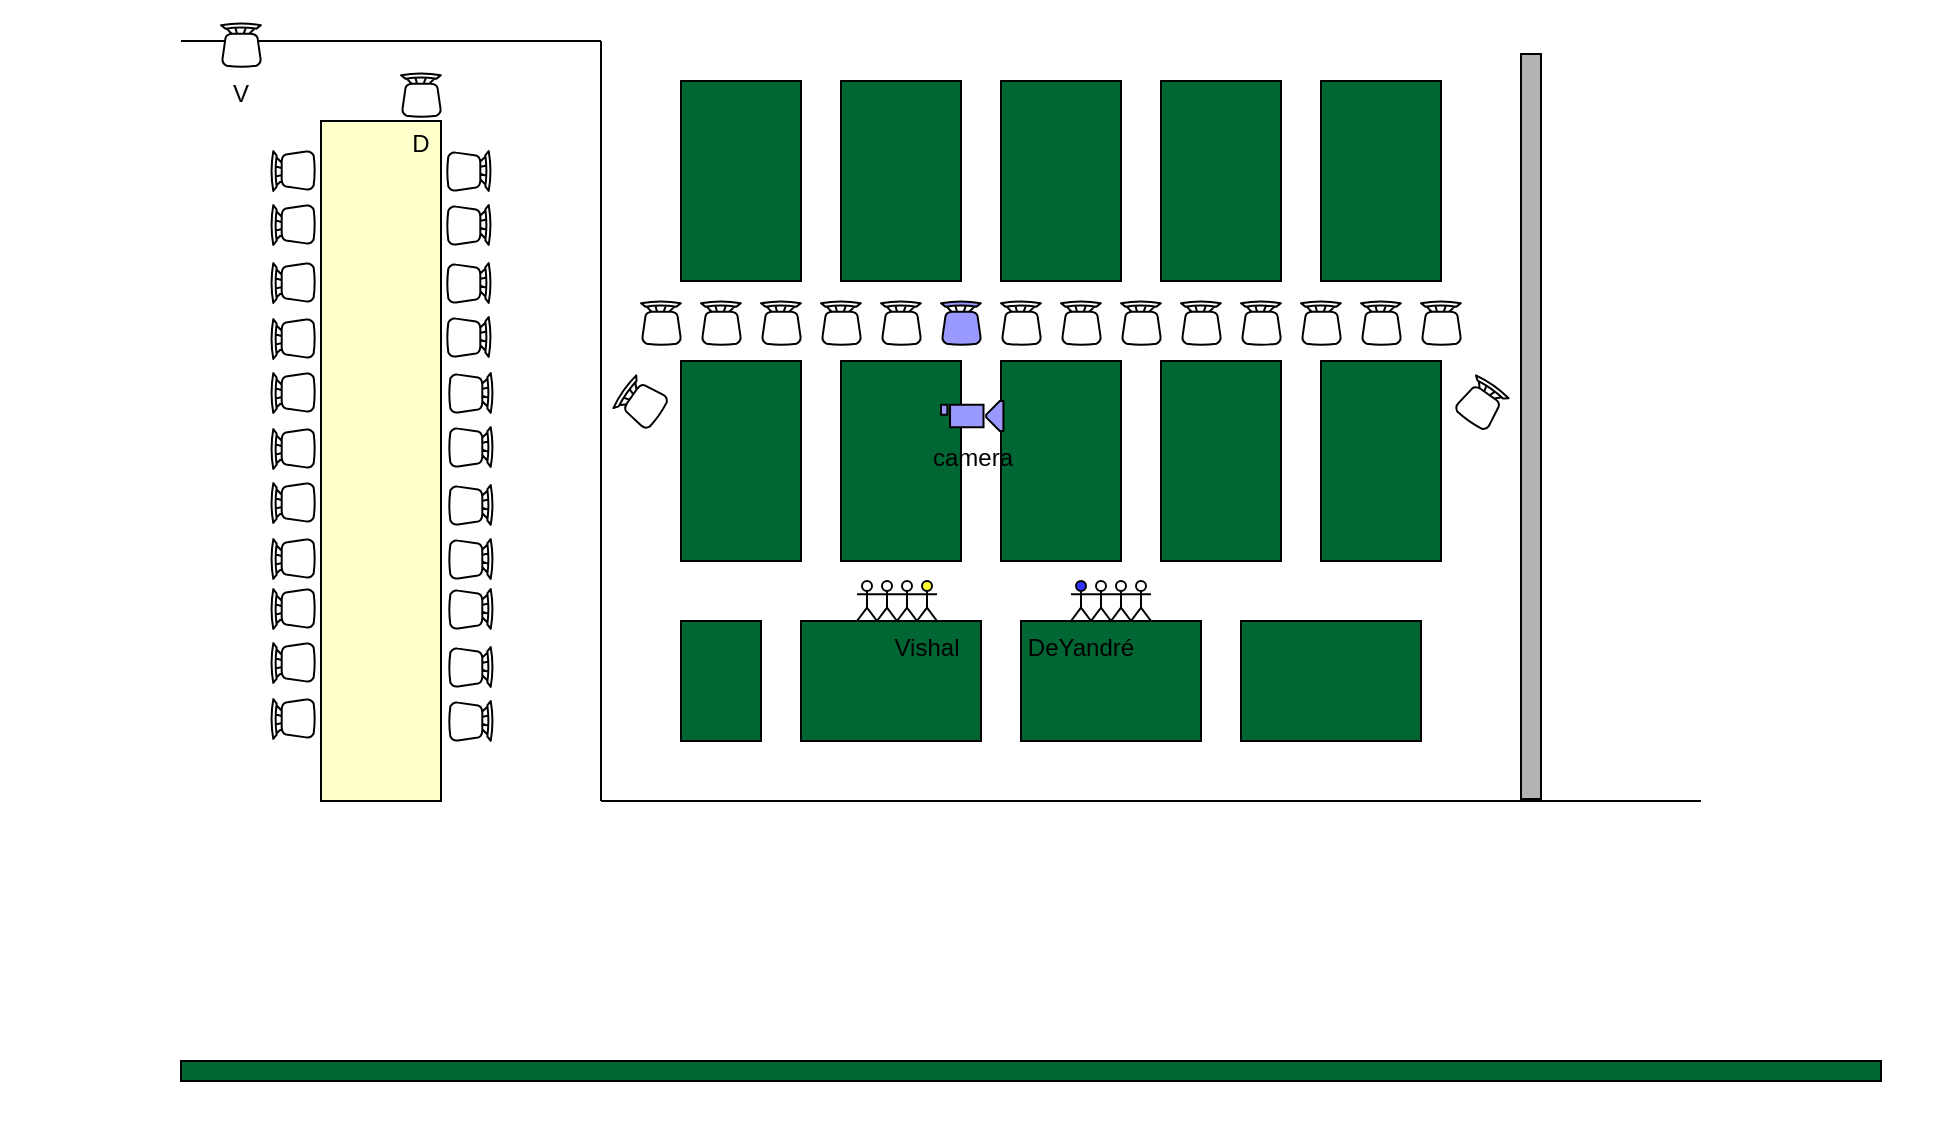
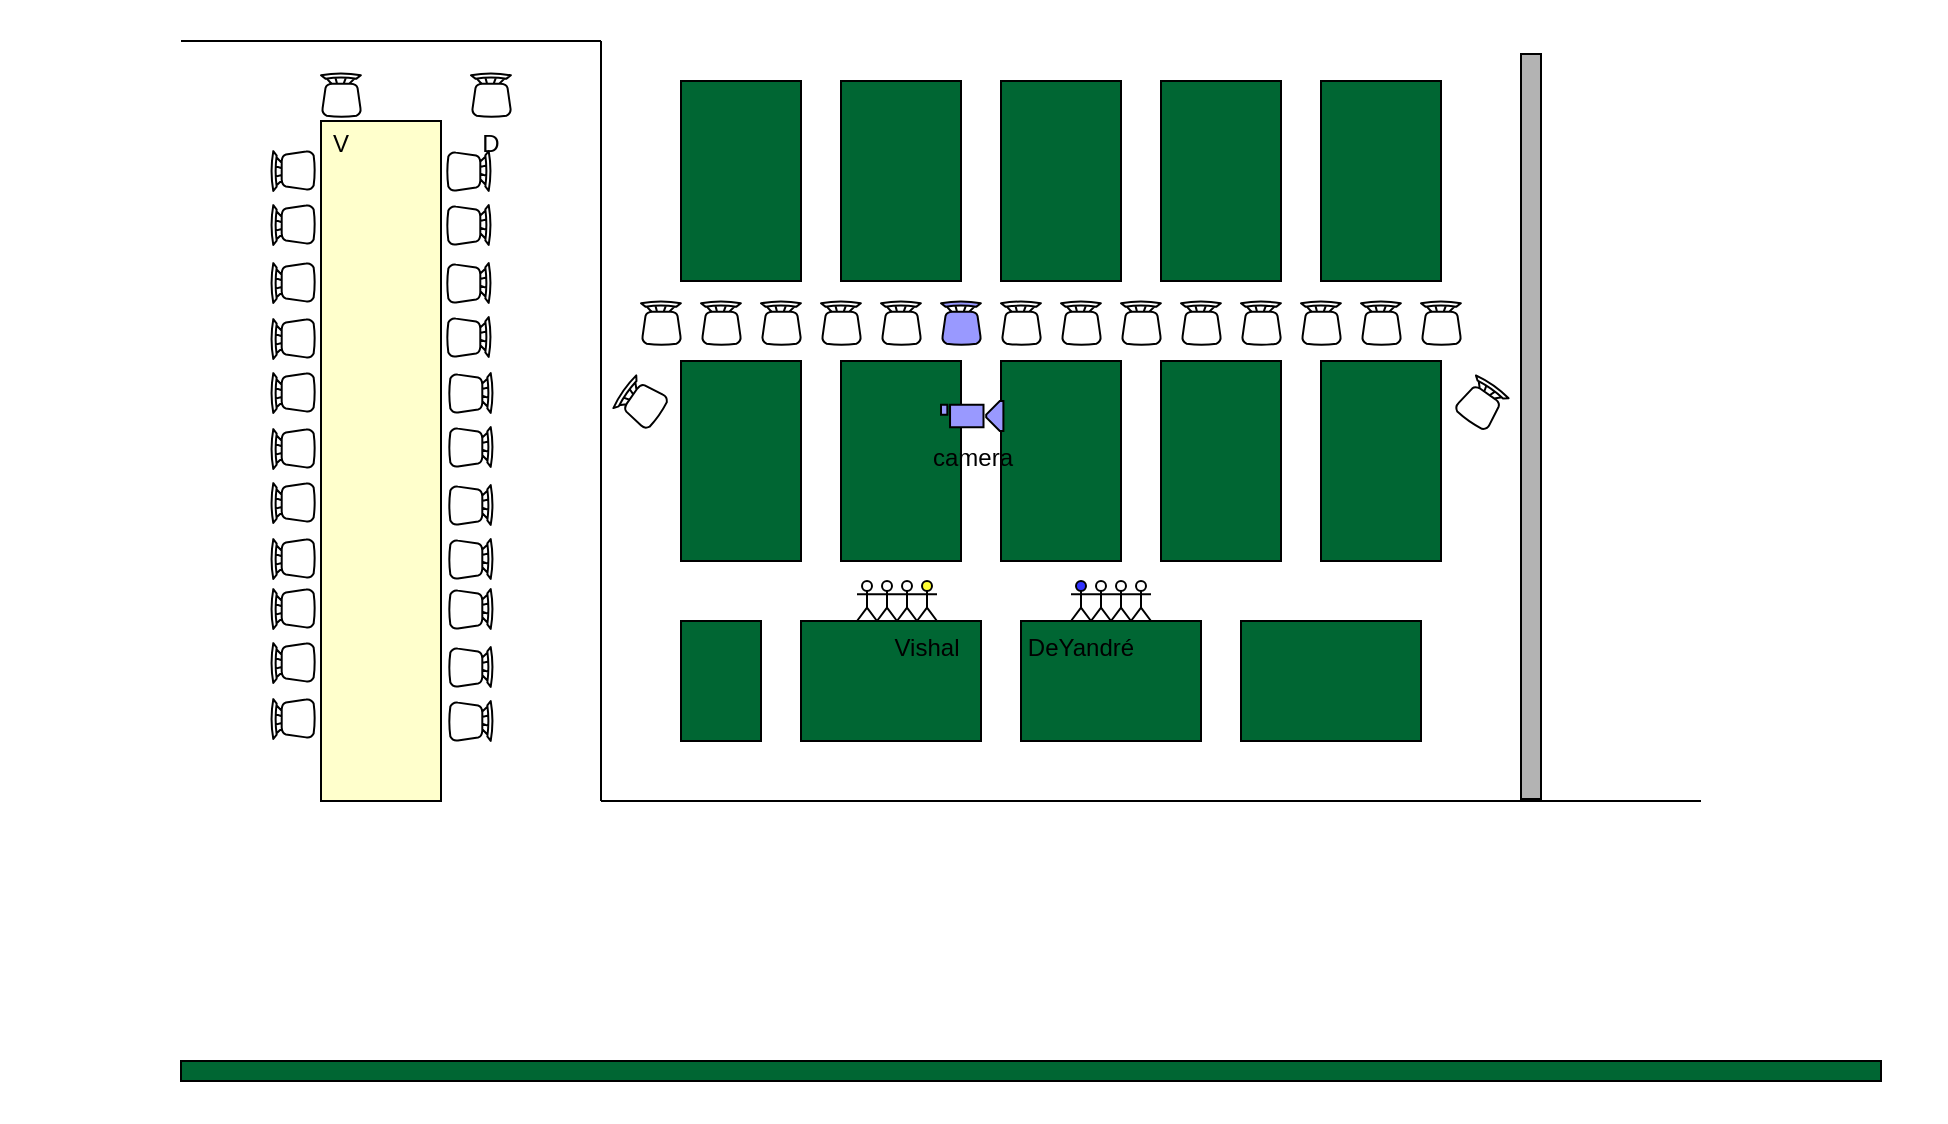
- <mxCell id="44" value="V" style="verticalLabelPosition=bottom;html=1;verticalAlign=top;align=center;shape=mxgraph.floorplan.chair;" parent="1" vertex="1"><mxGeometry x="110" y="11" width="20" height="22" as="geometry" /></mxCell>
+ <mxCell id="44" value="V" style="verticalLabelPosition=bottom;html=1;verticalAlign=top;align=center;shape=mxgraph.floorplan.chair;" parent="1" vertex="1"><mxGeometry x="160" y="36" width="20" height="22" as="geometry" /></mxCell>
- <mxCell id="45" value="D" style="verticalLabelPosition=bottom;html=1;verticalAlign=top;align=center;shape=mxgraph.floorplan.chair;" parent="1" vertex="1"><mxGeometry x="200" y="36" width="20" height="22" as="geometry" /></mxCell>
+ <mxCell id="45" value="D" style="verticalLabelPosition=bottom;html=1;verticalAlign=top;align=center;shape=mxgraph.floorplan.chair;" parent="1" vertex="1"><mxGeometry x="235" y="36" width="20" height="22" as="geometry" /></mxCell>
